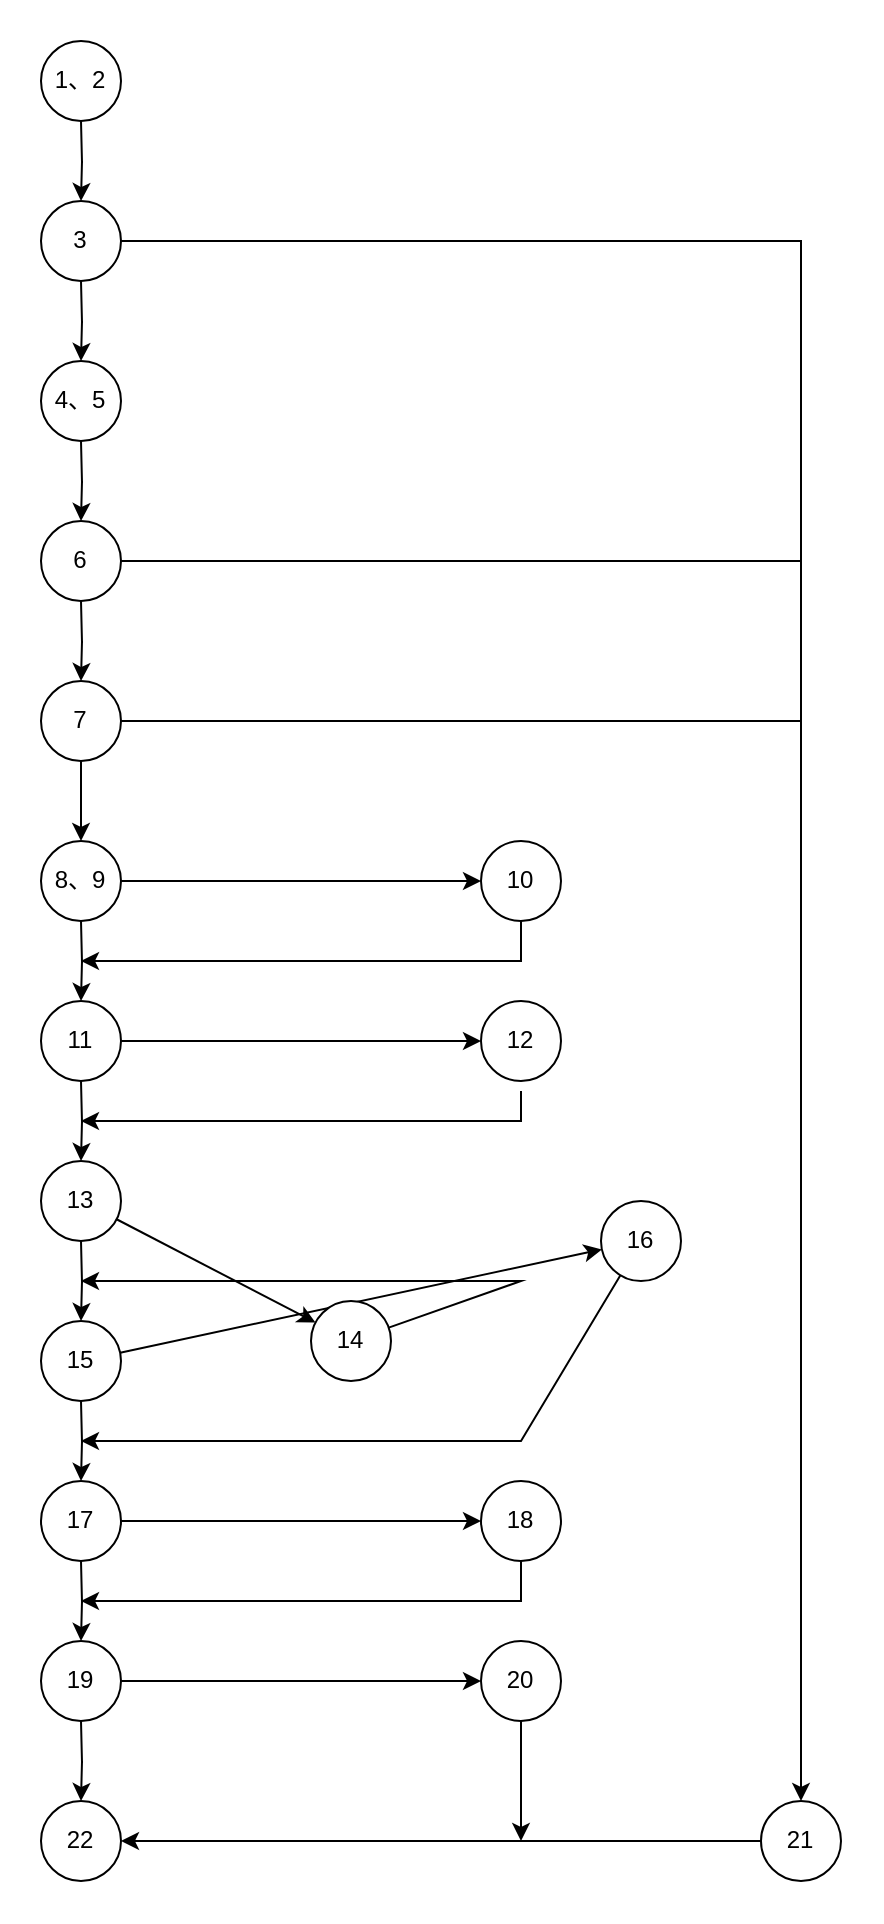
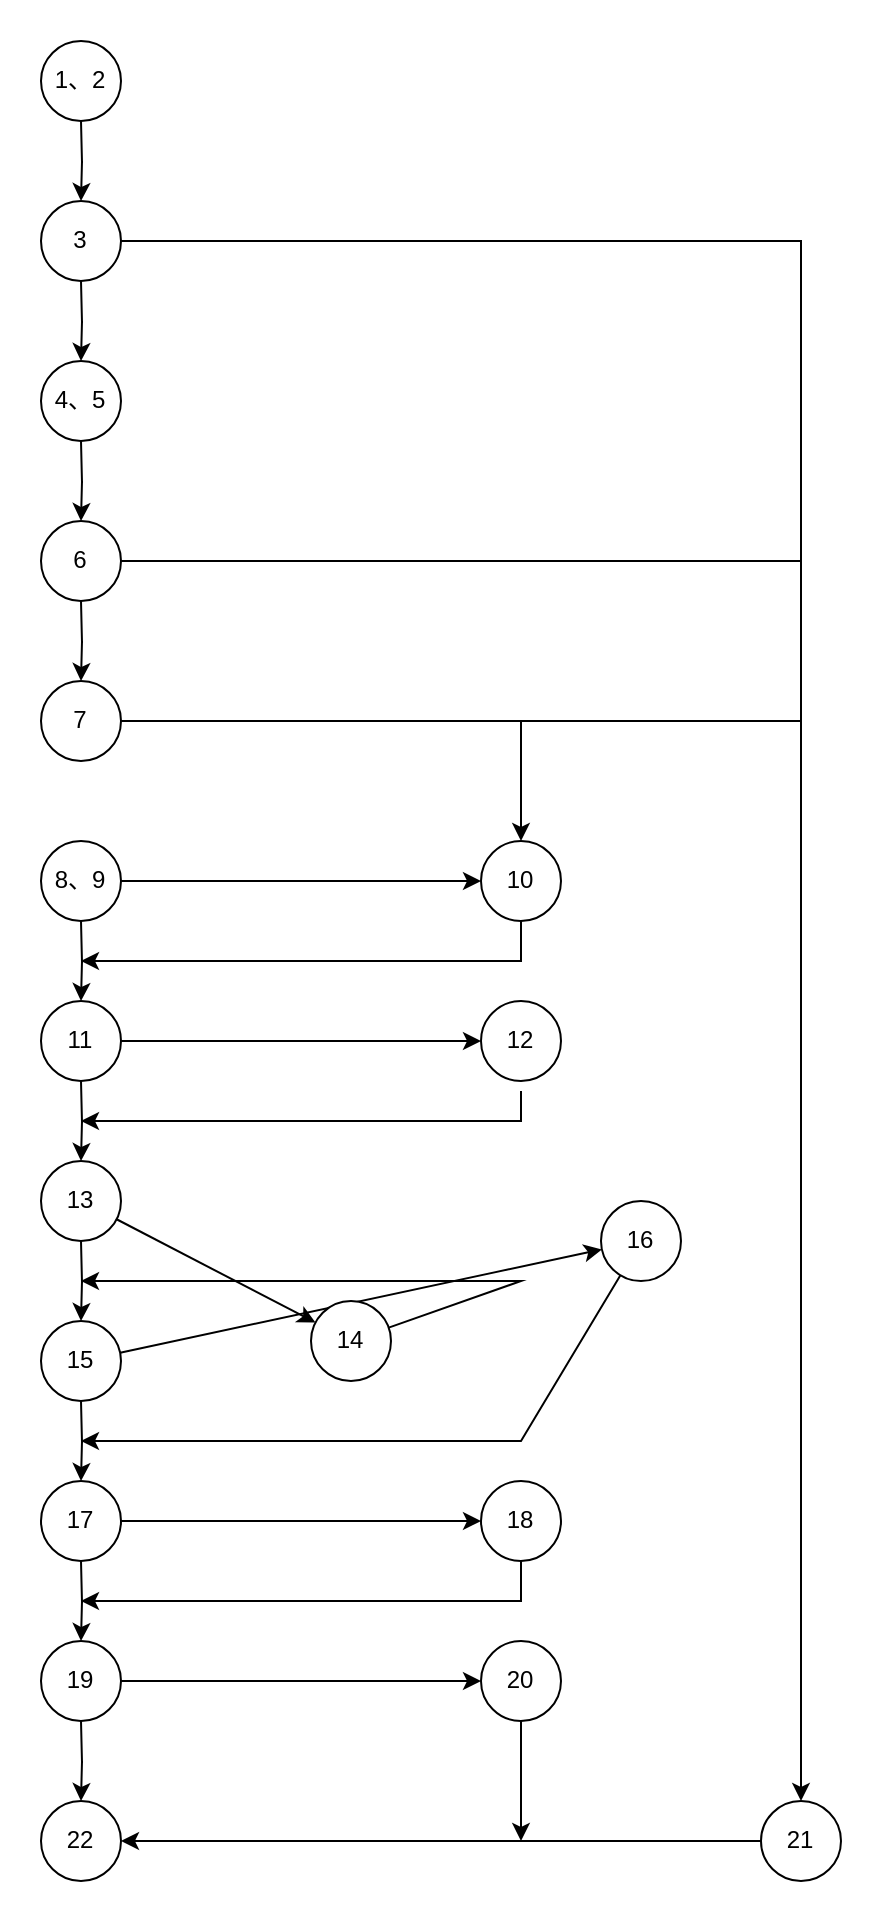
- <mxCell id="32" value="" style="edgeStyle=orthogonalEdgeStyle;rounded=0;orthogonalLoop=1;jettySize=auto;html=1;" edge="1" parent="1" source="33" target="34"><mxGeometry relative="1" as="geometry" /></mxCell>
+ <mxCell id="32" value="" style="edgeStyle=orthogonalEdgeStyle;rounded=0;orthogonalLoop=1;jettySize=auto;html=1;" edge="1" parent="1" source="33" target="35"><mxGeometry relative="1" as="geometry" /></mxCell>
